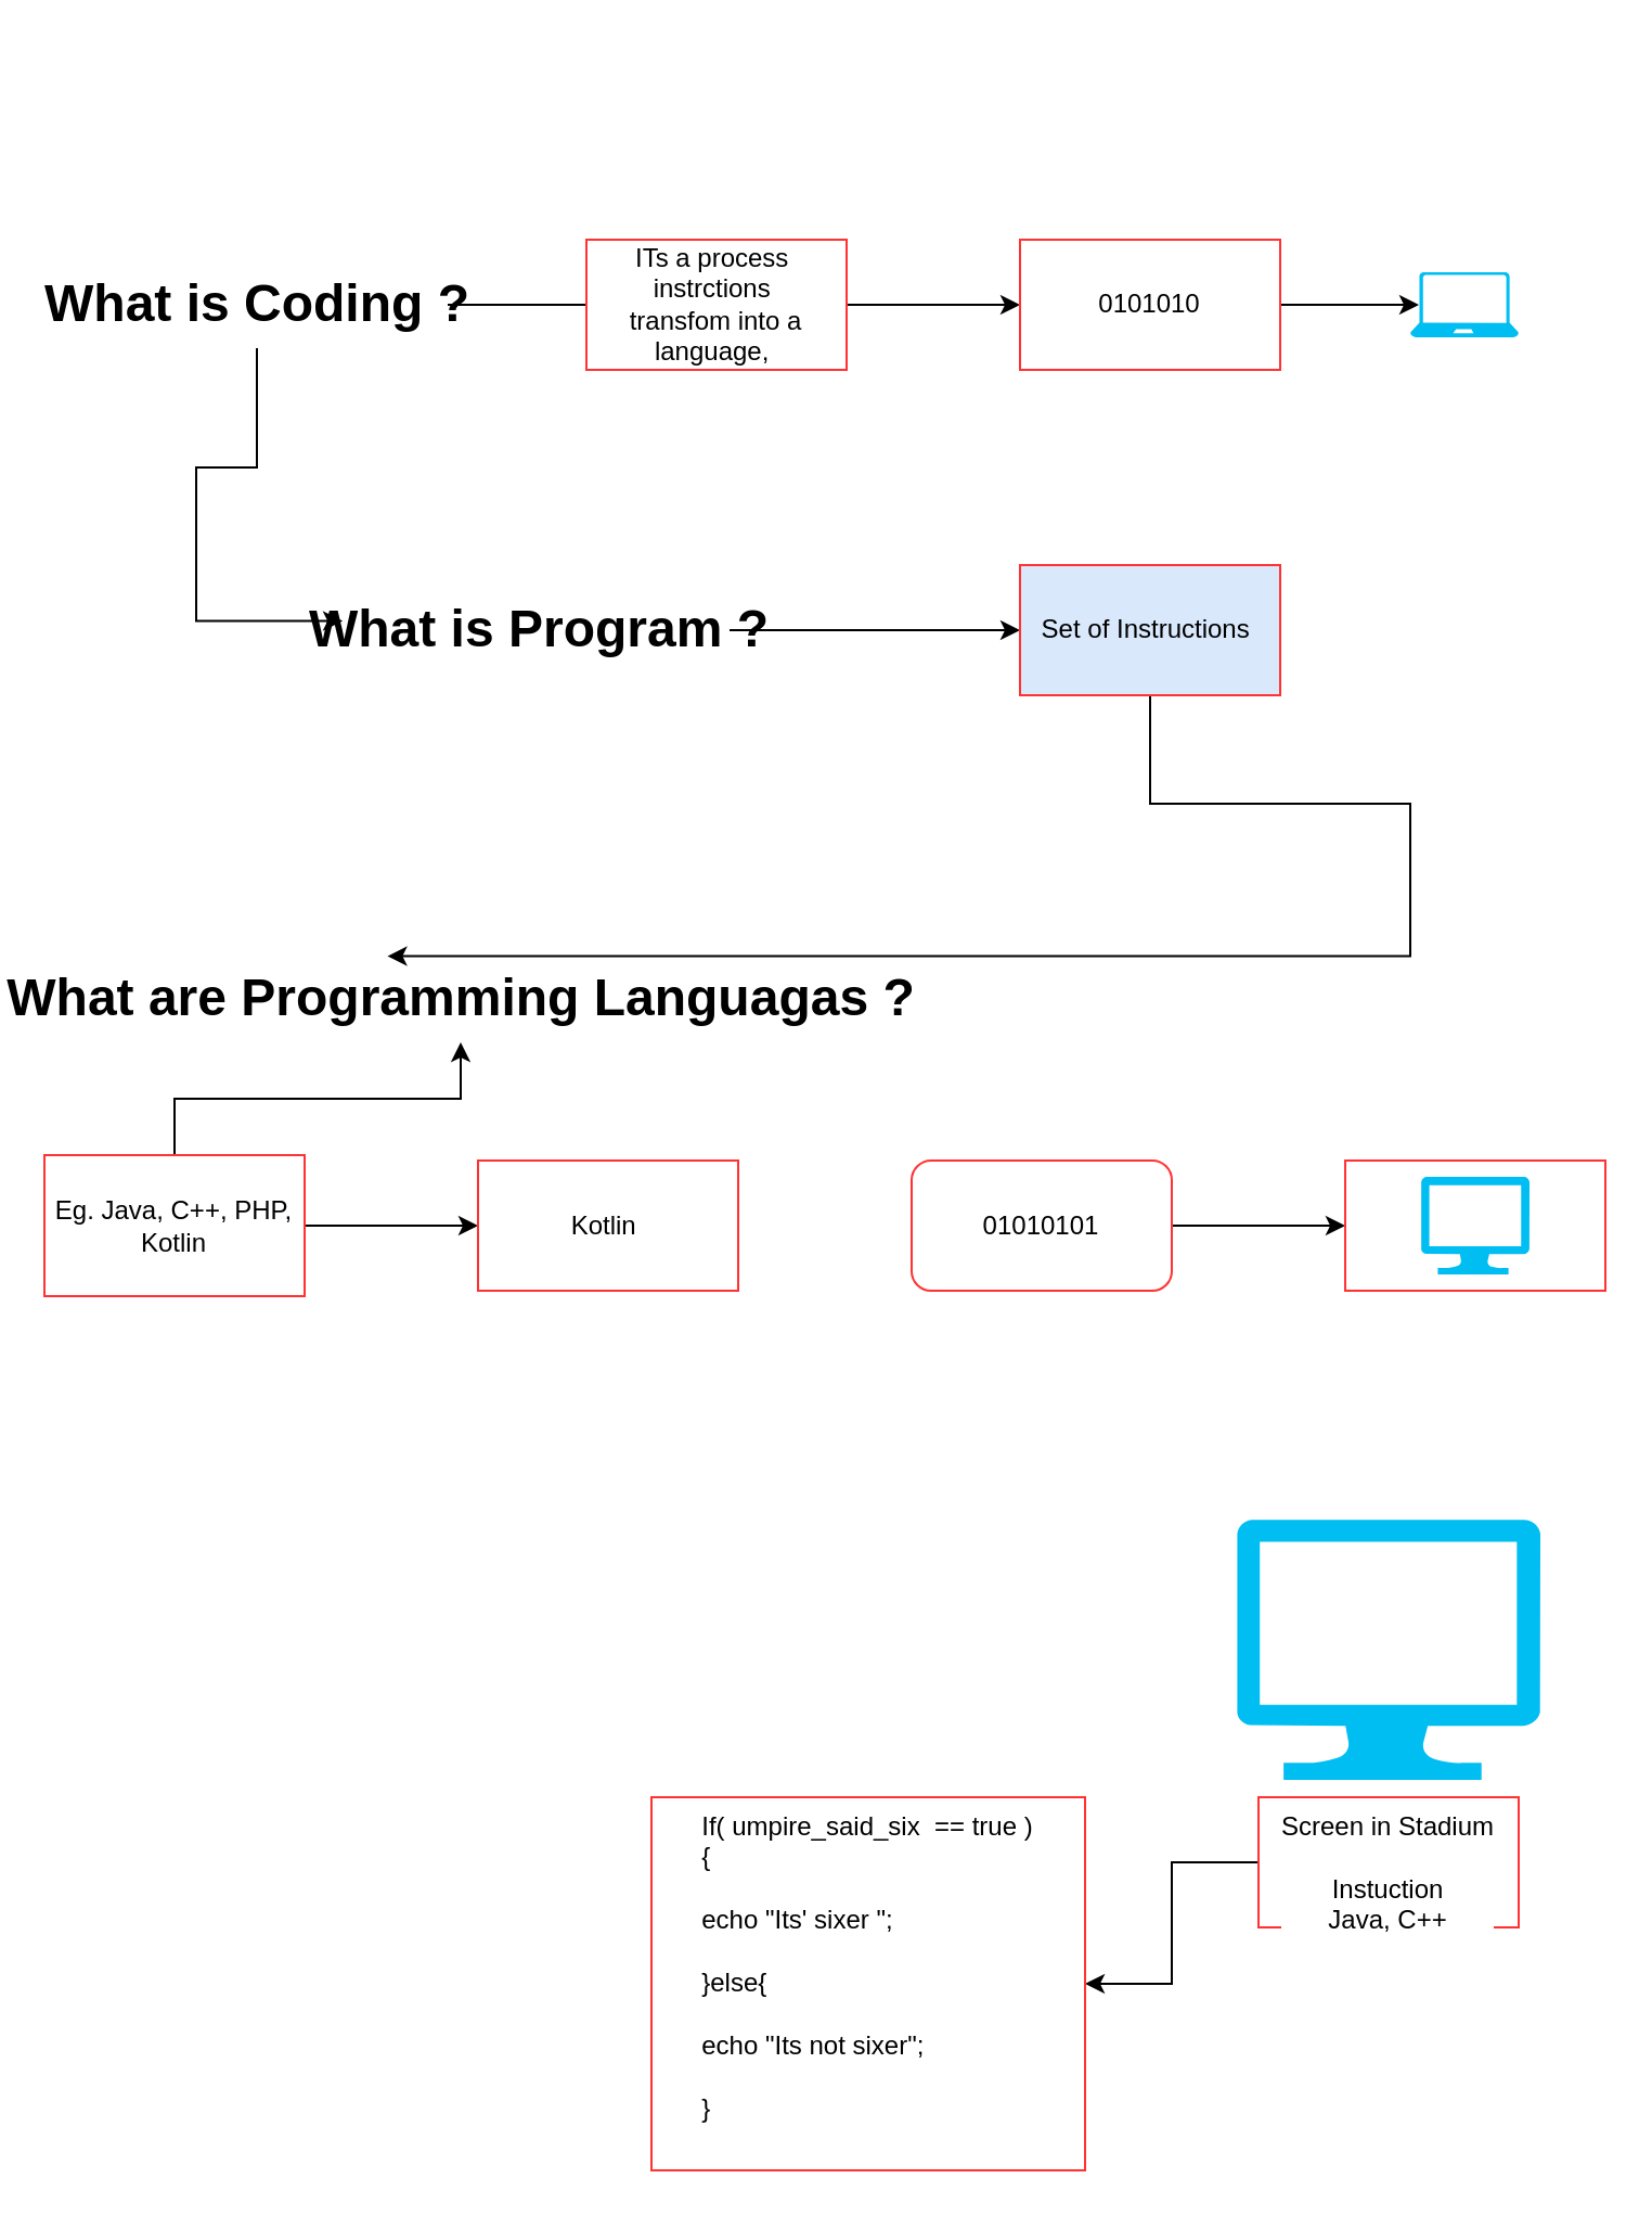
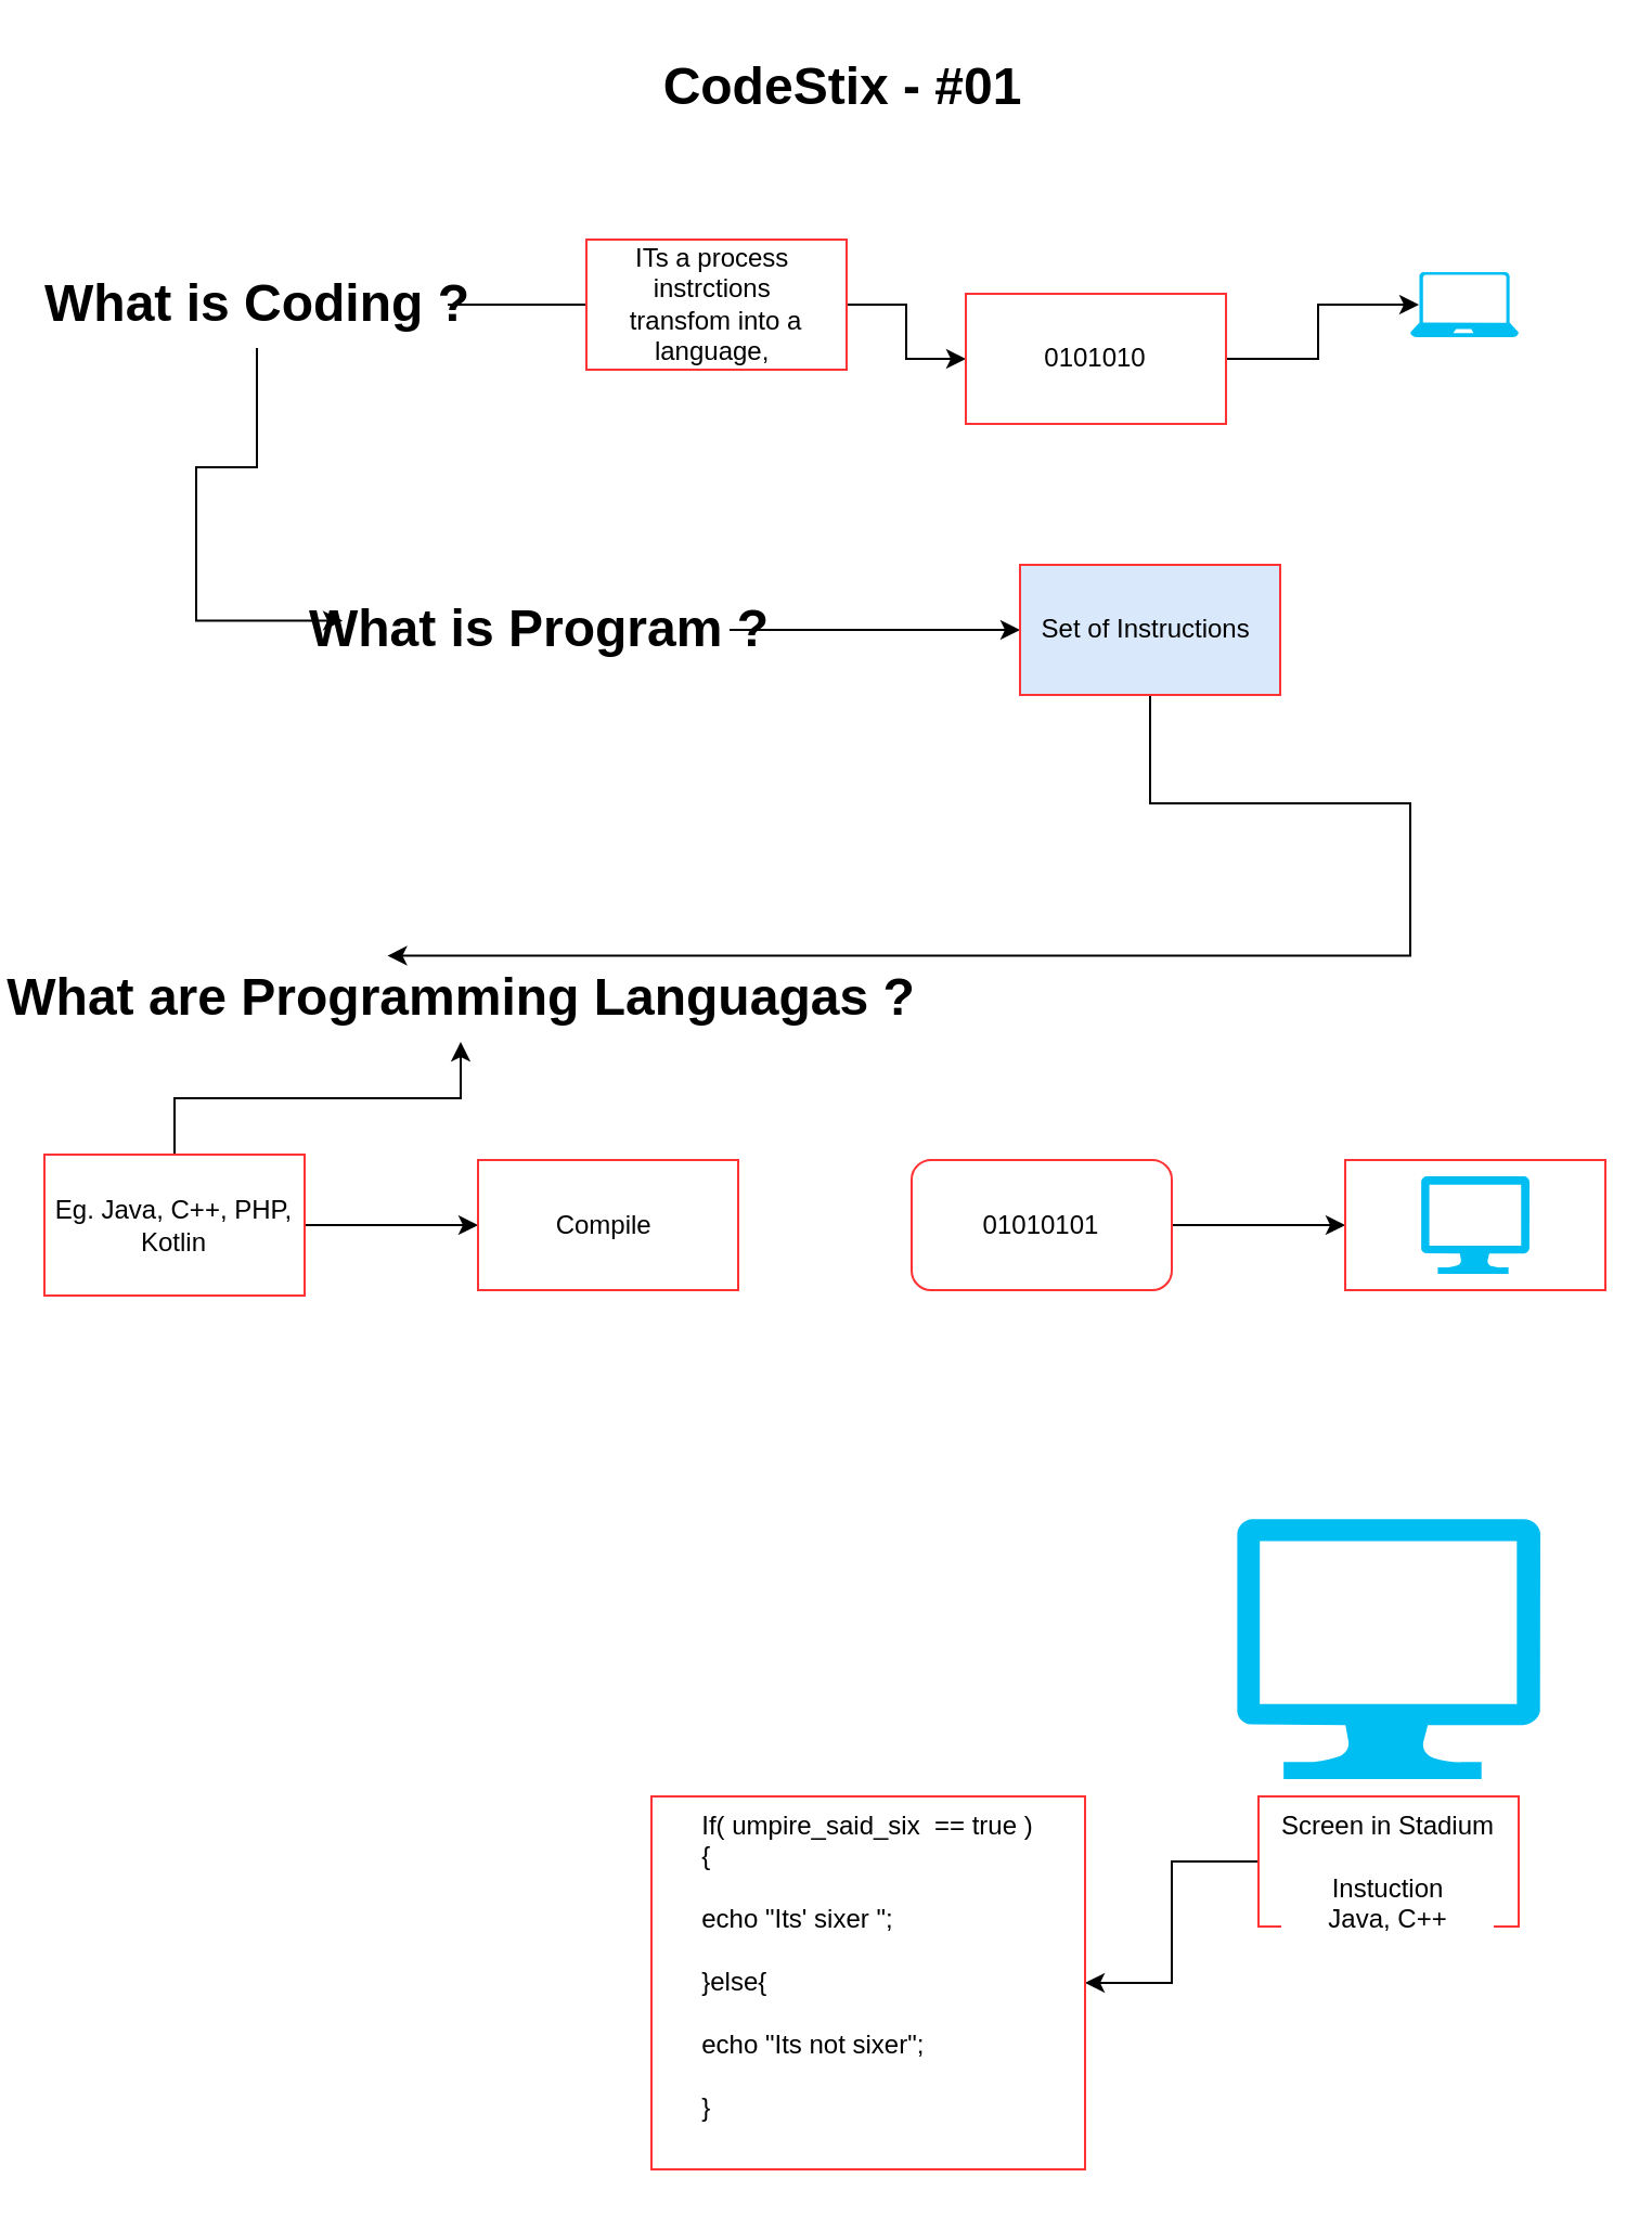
+ <mxCell id="2" value="CodeStix - #01" style="text;strokeColor=none;fillColor=none;html=1;fontSize=24;fontStyle=1;verticalAlign=middle;align=center;" parent="1" vertex="1"><mxGeometry x="300" y="20" width="176" height="40" as="geometry" /></mxCell>
- <mxCell id="10" value="0101010" style="whiteSpace=wrap;html=1;strokeColor=#FF3333;" vertex="1" parent="1"><mxGeometry x="470" y="110" width="120" height="60" as="geometry" /></mxCell>
+ <mxCell id="10" value="0101010" style="whiteSpace=wrap;html=1;strokeColor=#FF3333;" vertex="1" parent="1"><mxGeometry x="445" y="135" width="120" height="60" as="geometry" /></mxCell>
- <mxCell id="20" value="Kotlin&amp;nbsp;" style="whiteSpace=wrap;html=1;strokeColor=#FF3333;" vertex="1" parent="1"><mxGeometry x="220" y="534.5" width="120" height="60" as="geometry" /></mxCell>
+ <mxCell id="20" value="Compile&amp;nbsp;" style="whiteSpace=wrap;html=1;strokeColor=#FF3333;" vertex="1" parent="1"><mxGeometry x="220" y="534.5" width="120" height="60" as="geometry" /></mxCell>
